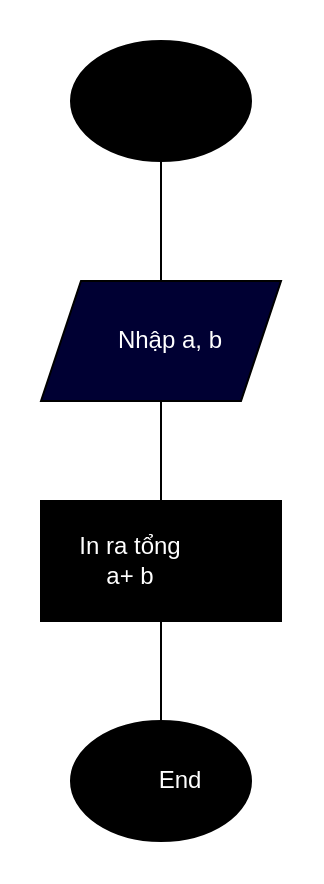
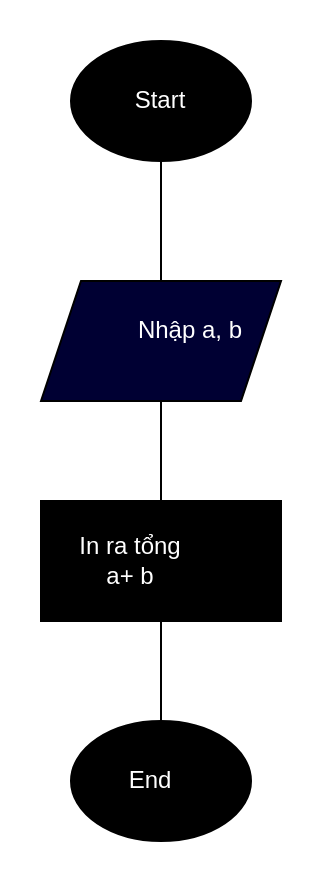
+ <mxCell id="4" value="Start" style="text;strokeColor=none;align=center;fillColor=none;html=1;verticalAlign=middle;whiteSpace=wrap;rounded=0;fontColor=#FFFFFF;" vertex="1" parent="1"><mxGeometry x="50" y="35" width="60" height="30" as="geometry" /></mxCell>
- <mxCell id="7" value="Nhập a, b" style="text;strokeColor=none;align=center;fillColor=none;html=1;verticalAlign=middle;whiteSpace=wrap;rounded=0;fontColor=#FFFFFF;" vertex="1" parent="1"><mxGeometry x="55" y="155" width="60" height="30" as="geometry" /></mxCell>
+ <mxCell id="7" value="Nhập a, b" style="text;strokeColor=none;align=center;fillColor=none;html=1;verticalAlign=middle;whiteSpace=wrap;rounded=0;fontColor=#FFFFFF;" vertex="1" parent="1"><mxGeometry x="65" y="150" width="60" height="30" as="geometry" /></mxCell>
- <mxCell id="5" value="End" style="text;strokeColor=none;align=center;fillColor=none;html=1;verticalAlign=middle;whiteSpace=wrap;rounded=0;fontColor=#FFFFFF;" vertex="1" parent="1"><mxGeometry x="60" y="375" width="60" height="30" as="geometry" /></mxCell>
+ <mxCell id="5" value="End" style="text;strokeColor=none;align=center;fillColor=none;html=1;verticalAlign=middle;whiteSpace=wrap;rounded=0;fontColor=#FFFFFF;" vertex="1" parent="1"><mxGeometry x="45" y="375" width="60" height="30" as="geometry" /></mxCell>
